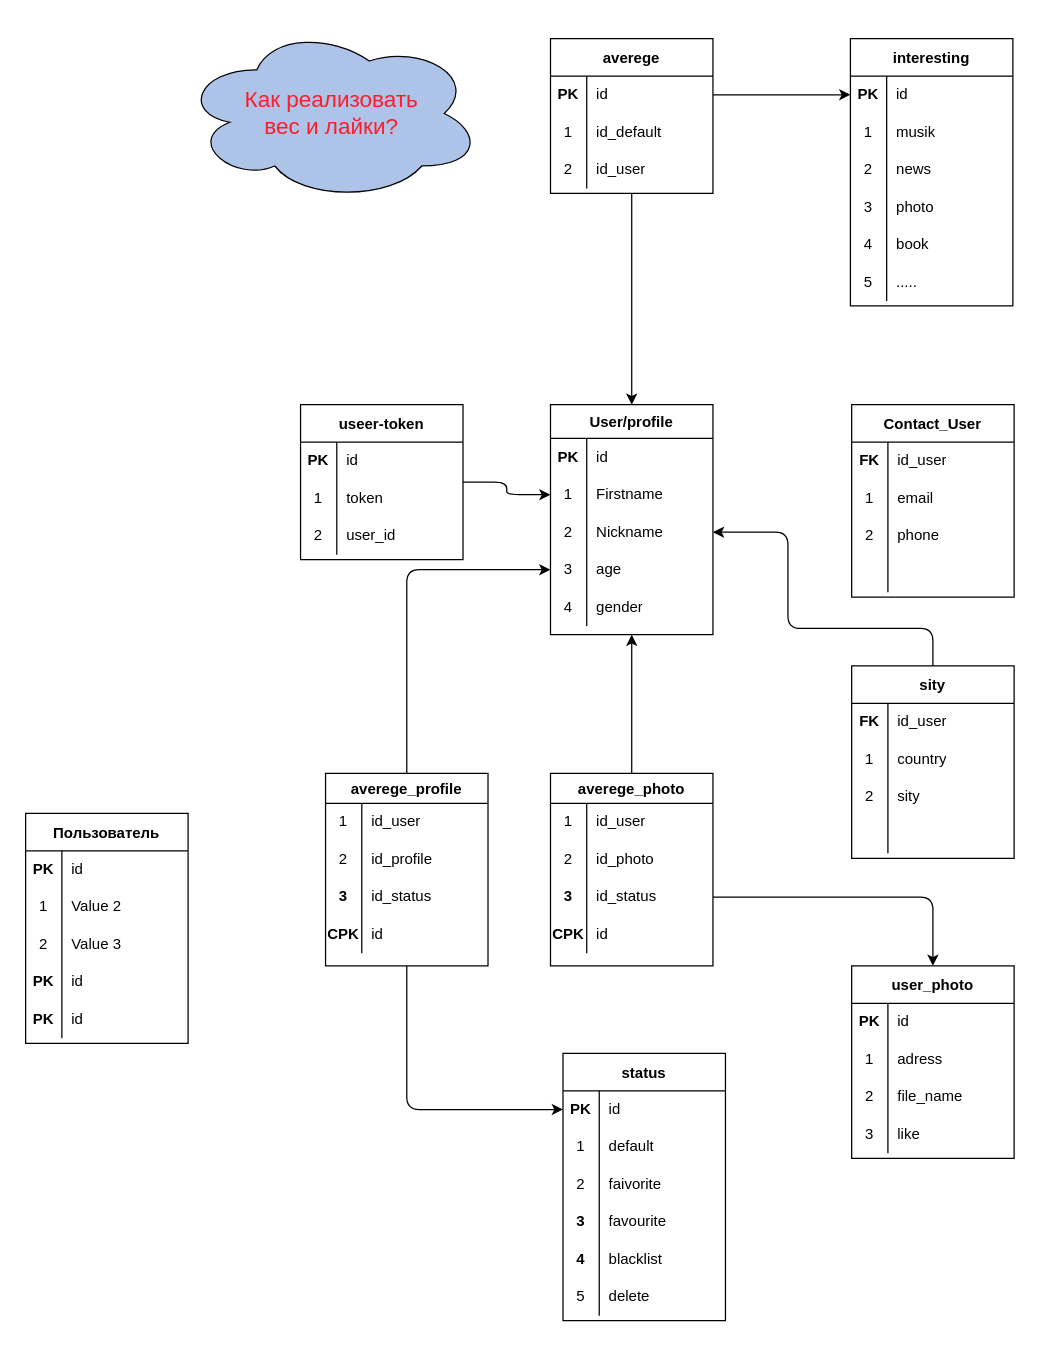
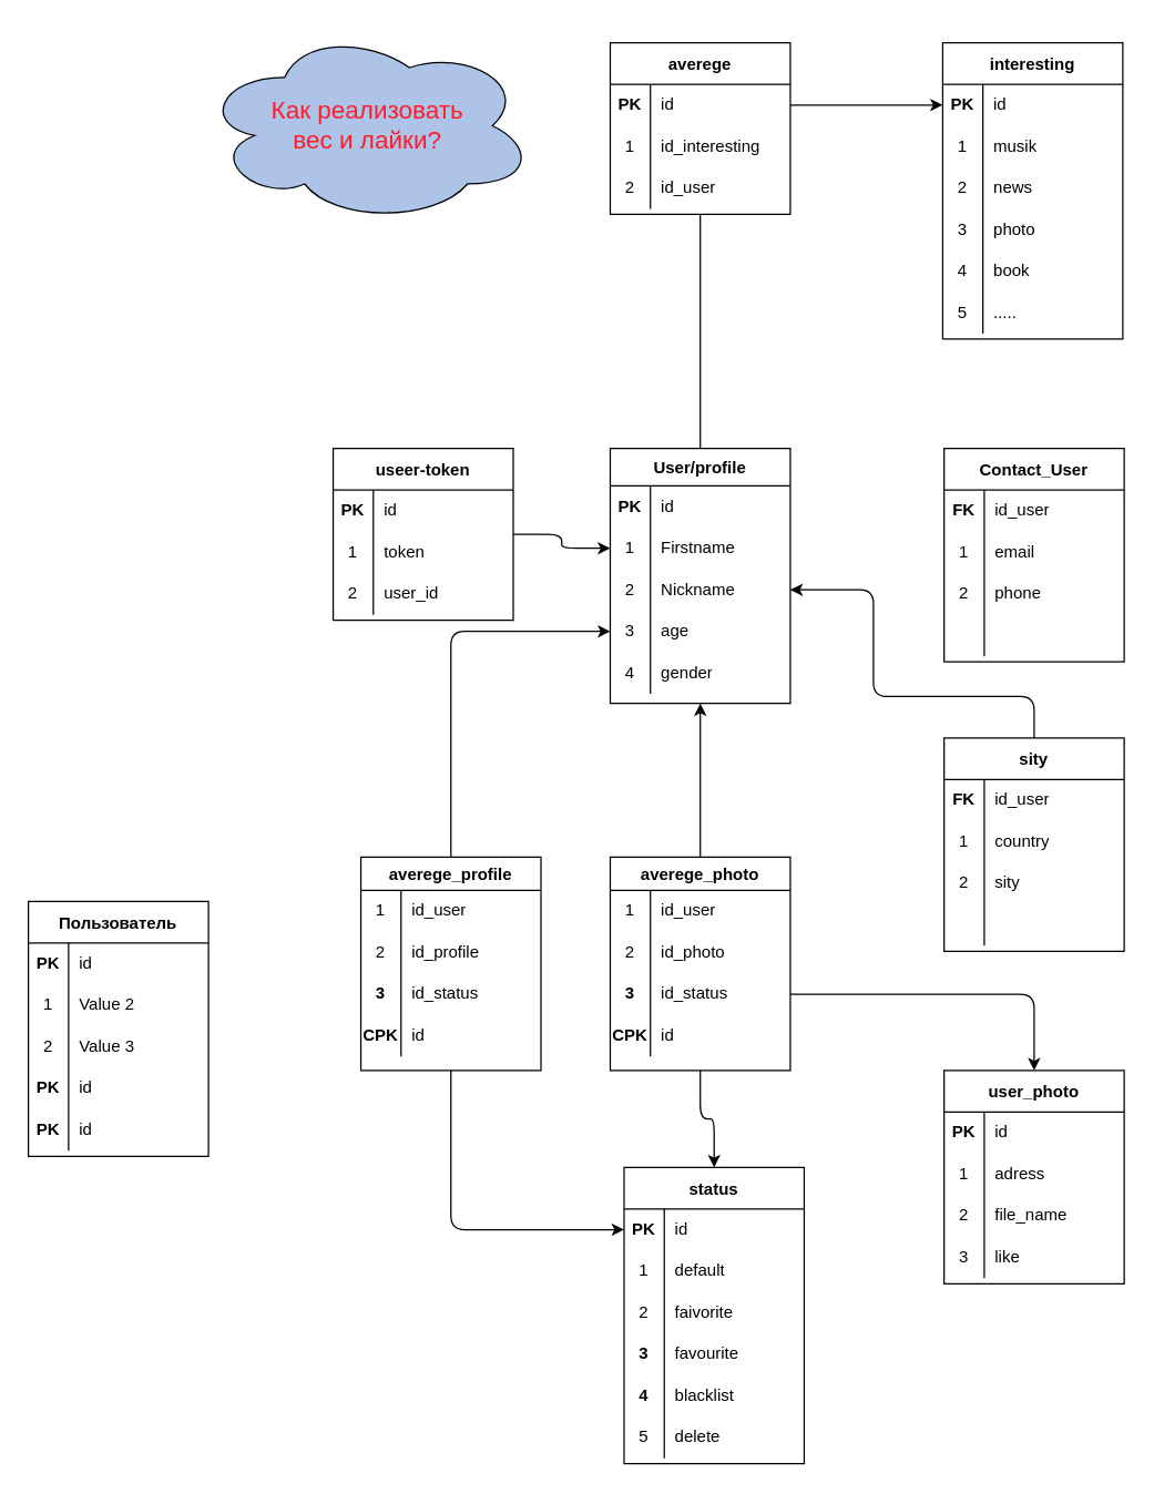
- <mxCell id="130" value="id_default" style="shape=partialRectangle;html=1;whiteSpace=wrap;connectable=0;fillColor=none;top=0;left=0;bottom=0;right=0;align=left;spacingLeft=6;overflow=hidden;" vertex="1" parent="128"><mxGeometry x="29" width="101" height="30" as="geometry"><mxRectangle width="101" height="30" as="alternateBounds" /></mxGeometry></mxCell>
+ <mxCell id="130" value="id_interesting" style="shape=partialRectangle;html=1;whiteSpace=wrap;connectable=0;fillColor=none;top=0;left=0;bottom=0;right=0;align=left;spacingLeft=6;overflow=hidden;" vertex="1" parent="128"><mxGeometry x="29" width="101" height="30" as="geometry"><mxRectangle width="101" height="30" as="alternateBounds" /></mxGeometry></mxCell>
- <mxCell id="123" style="edgeStyle=orthogonalEdgeStyle;orthogonalLoop=1;jettySize=auto;html=1;entryX=0.5;entryY=0;entryDx=0;entryDy=0;" edge="1" parent="1" source="124" target="2"><mxGeometry relative="1" as="geometry" /></mxCell>
+ <mxCell id="123" style="edgeStyle=orthogonalEdgeStyle;orthogonalLoop=1;jettySize=auto;html=1;entryX=0.5;entryY=0;entryDx=0;entryDy=0;endArrow=none;" edge="1" parent="1" source="124" target="2"><mxGeometry relative="1" as="geometry" /></mxCell>
+ <mxCell id="77" style="edgeStyle=orthogonalEdgeStyle;orthogonalLoop=1;jettySize=auto;html=1;" edge="1" parent="1" source="79" target="58"><mxGeometry relative="1" as="geometry" /></mxCell>
